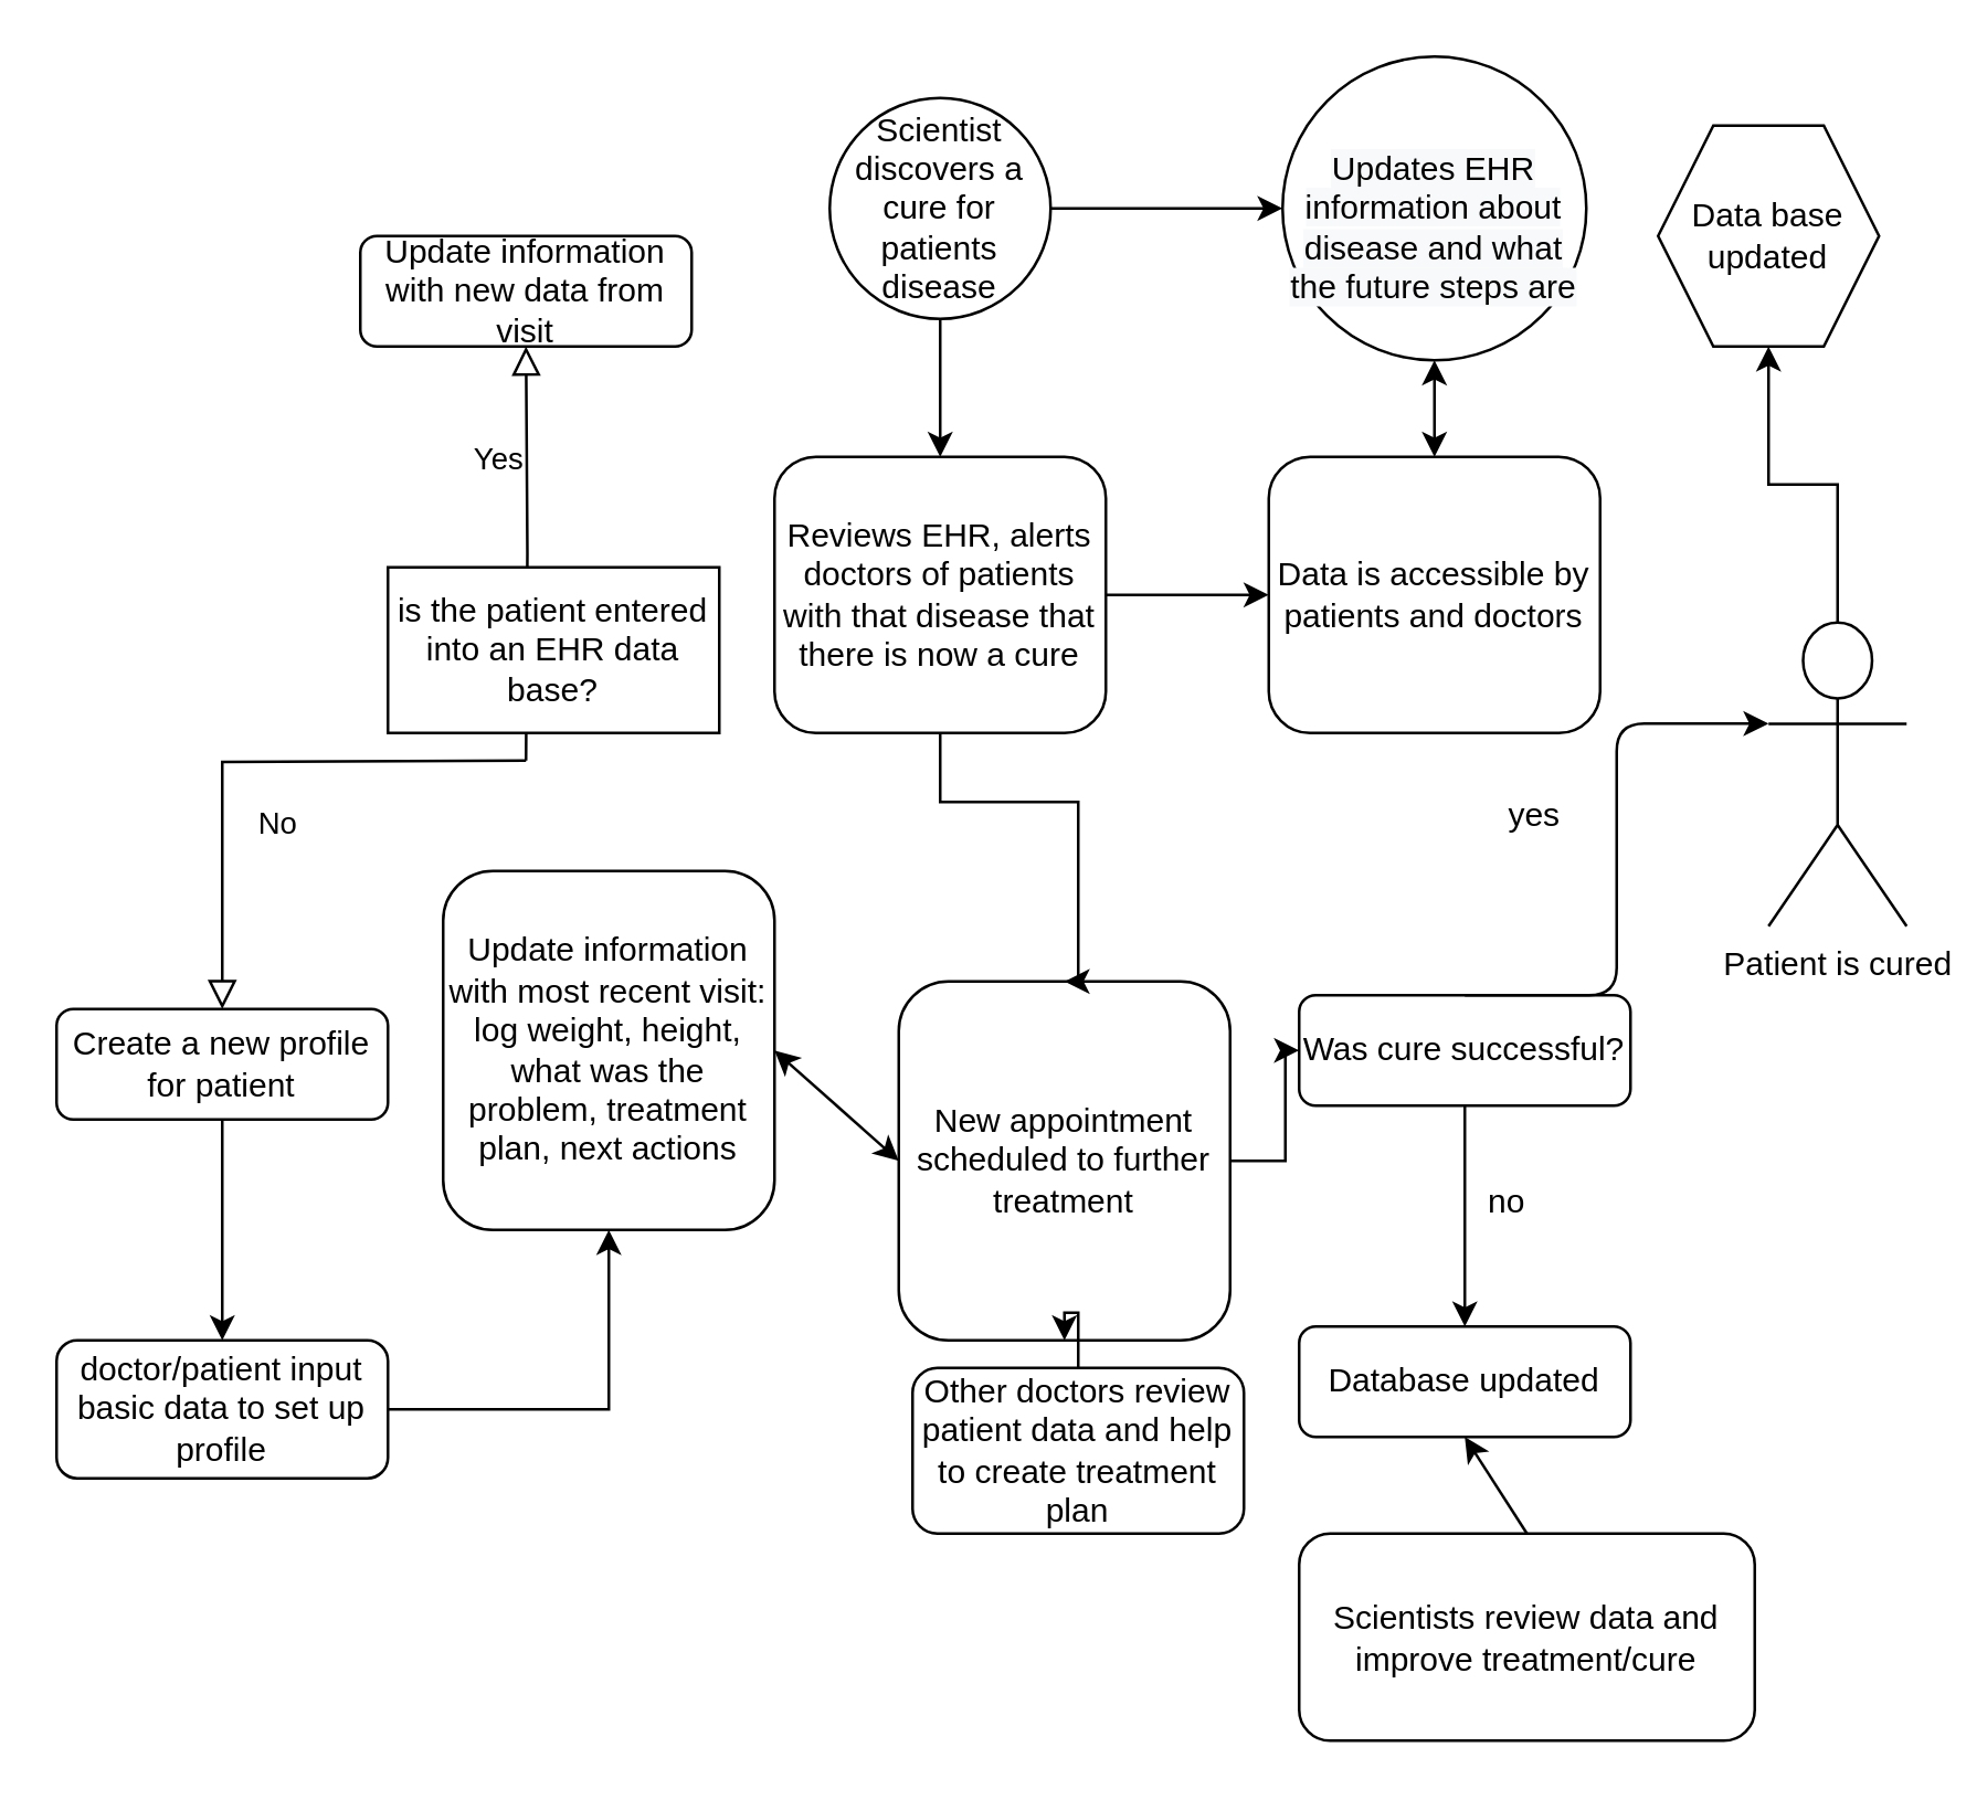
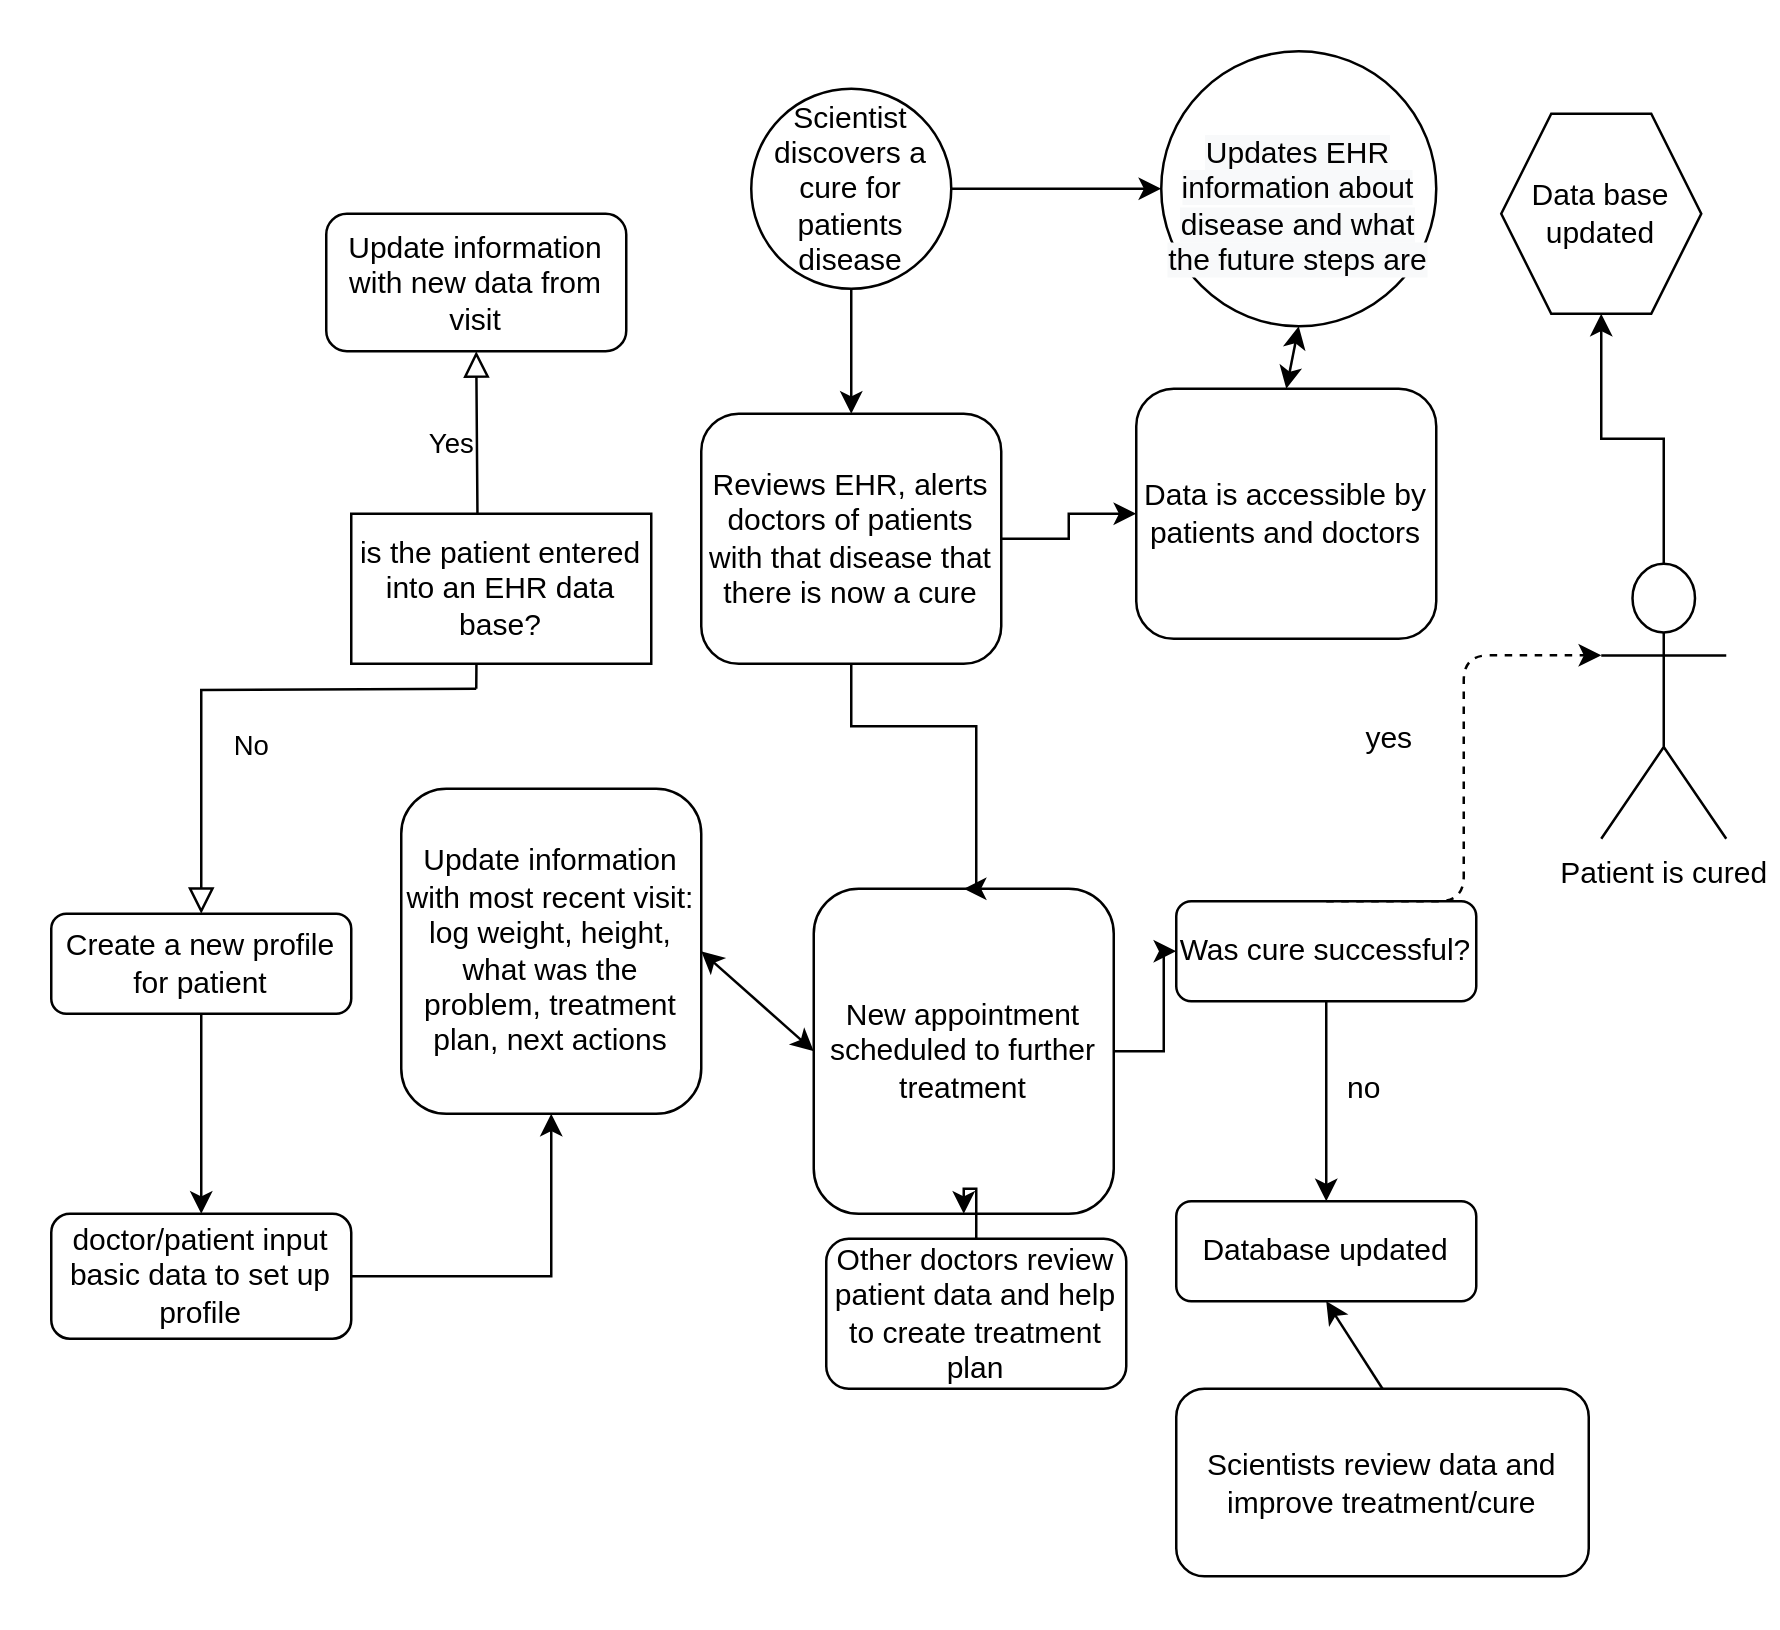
- <mxCell id="15" value="Update information with new data from visit" style="rounded=1;whiteSpace=wrap;html=1;fontSize=12;glass=0;strokeWidth=1;shadow=0;" parent="1" vertex="1"><mxGeometry x="130" y="85" width="120" height="40" as="geometry" /></mxCell>
+ <mxCell id="15" value="Update information with new data from visit" style="rounded=1;whiteSpace=wrap;html=1;fontSize=12;glass=0;strokeWidth=1;shadow=0;" parent="1" vertex="1"><mxGeometry x="130" y="85" width="120" height="55" as="geometry" /></mxCell>
- <mxCell id="23" value="&lt;span&gt;Data is accessible by patients and doctors&lt;/span&gt;" style="rounded=1;whiteSpace=wrap;html=1;" vertex="1" parent="1"><mxGeometry x="459" y="165" width="120" height="100" as="geometry" /></mxCell>
+ <mxCell id="23" value="&lt;span&gt;Data is accessible by patients and doctors&lt;/span&gt;" style="rounded=1;whiteSpace=wrap;html=1;" vertex="1" parent="1"><mxGeometry x="454" y="155" width="120" height="100" as="geometry" /></mxCell>
- <mxCell id="35" value="" style="edgeStyle=elbowEdgeStyle;elbow=horizontal;endArrow=classic;html=1;exitX=0.5;exitY=0;exitDx=0;exitDy=0;entryX=0;entryY=0.333;entryDx=0;entryDy=0;entryPerimeter=0;" edge="1" parent="1" source="12" target="30"><mxGeometry width="50" height="50" relative="1" as="geometry"><mxPoint x="490" y="335" as="sourcePoint" /><mxPoint x="540" y="285" as="targetPoint" /></mxGeometry></mxCell>
+ <mxCell id="35" value="" style="edgeStyle=elbowEdgeStyle;elbow=horizontal;endArrow=classic;html=1;exitX=0.5;exitY=0;exitDx=0;exitDy=0;entryX=0;entryY=0.333;entryDx=0;entryDy=0;entryPerimeter=0;dashed=1;" edge="1" parent="1" source="12" target="30"><mxGeometry width="50" height="50" relative="1" as="geometry"><mxPoint x="490" y="335" as="sourcePoint" /><mxPoint x="540" y="285" as="targetPoint" /></mxGeometry></mxCell>
